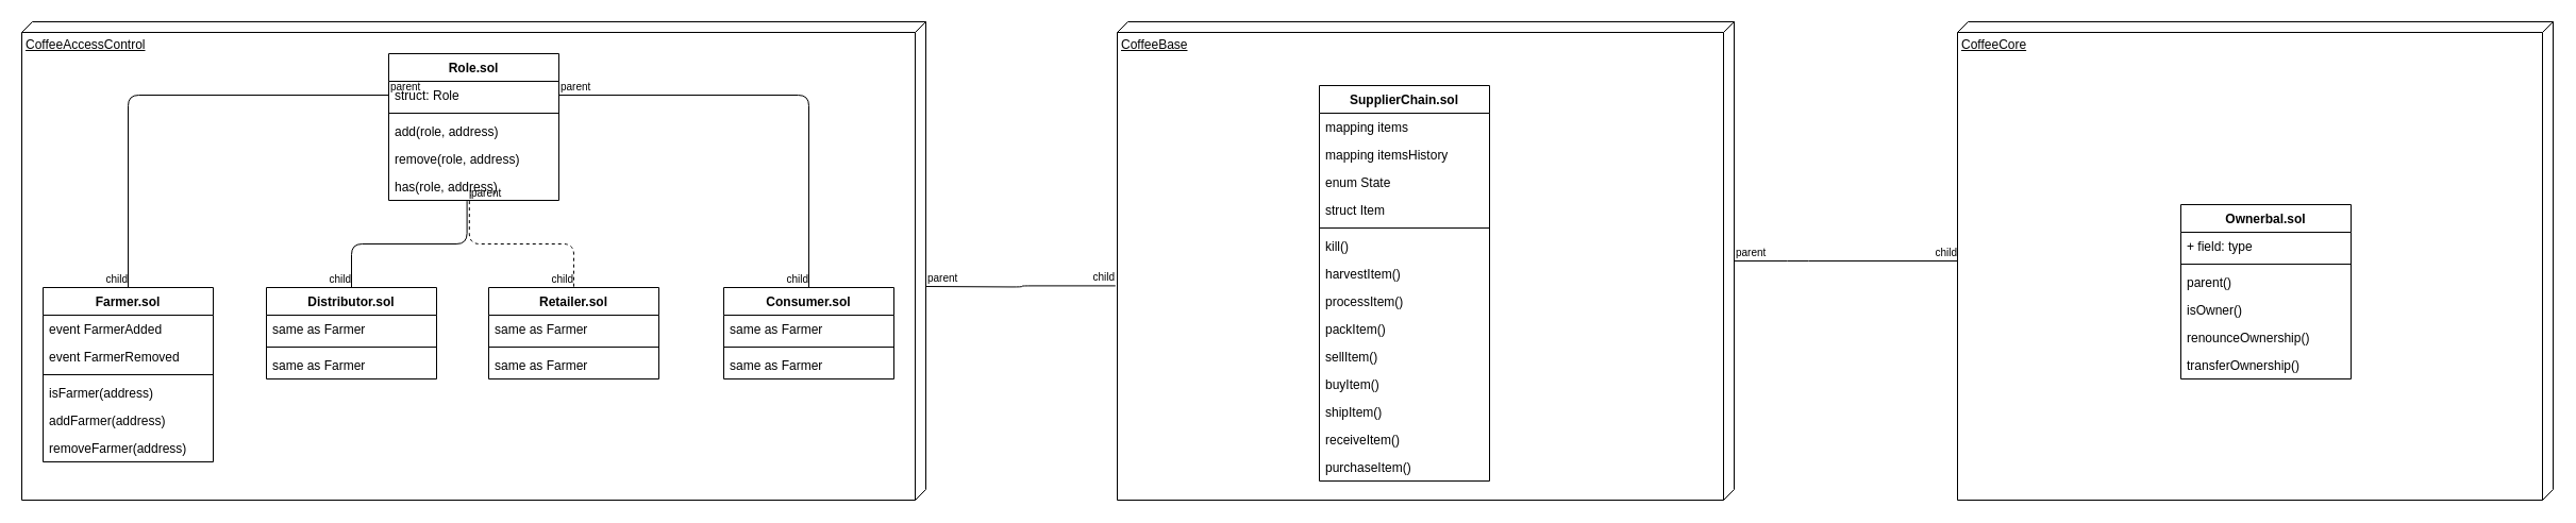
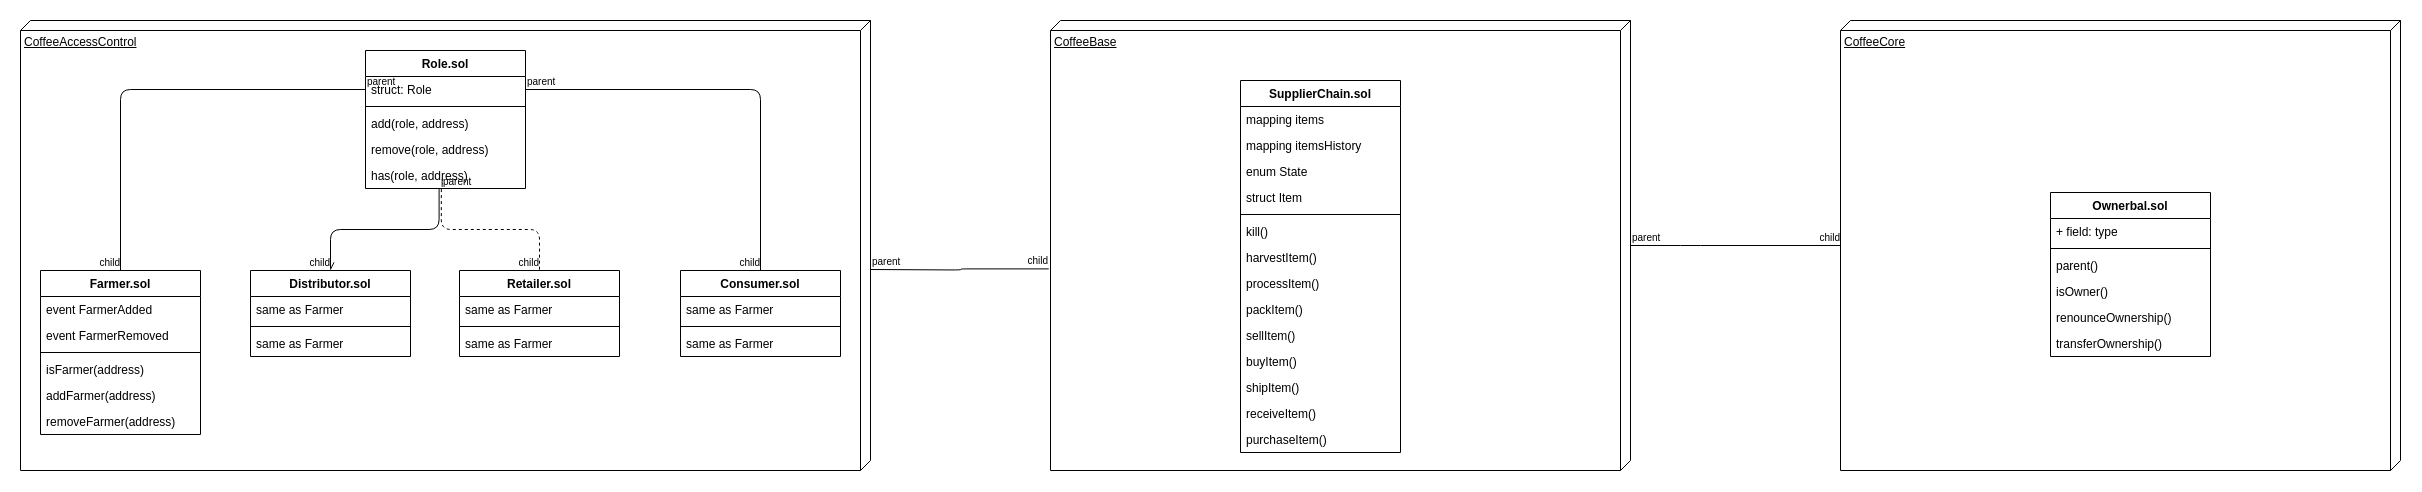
- <mxCell id="36" value="" style="endArrow=none;html=1;edgeStyle=orthogonalEdgeStyle;exitX=0.46;exitY=1.023;exitDx=0;exitDy=0;exitPerimeter=0;entryX=0.5;entryY=0;entryDx=0;entryDy=0;" parent="1" source="47" target="12" edge="1"><mxGeometry relative="1" as="geometry"><mxPoint x="500" y="360" as="sourcePoint" /><mxPoint x="660" y="360" as="targetPoint" /></mxGeometry></mxCell>
+ <mxCell id="36" value="" style="endArrow=open;html=1;edgeStyle=orthogonalEdgeStyle;exitX=0.46;exitY=1.023;exitDx=0;exitDy=0;exitPerimeter=0;entryX=0.5;entryY=0;entryDx=0;entryDy=0;" parent="1" source="47" target="12" edge="1"><mxGeometry relative="1" as="geometry"><mxPoint x="500" y="360" as="sourcePoint" /><mxPoint x="660" y="360" as="targetPoint" /></mxGeometry></mxCell>
